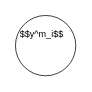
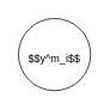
- <mxCell id="3" value="$$y^m_i$$" style="text;strokeColor=none;align=center;fillColor=none;html=1;verticalAlign=middle;whiteSpace=wrap;rounded=0;" vertex="1" parent="1"><mxGeometry x="25" y="30" width="60" height="30" as="geometry" /></mxCell>
+ <mxCell id="3" value="$$y^m_i$$" style="text;strokeColor=none;align=center;fillColor=none;html=1;verticalAlign=middle;whiteSpace=wrap;rounded=0;" vertex="1" parent="1"><mxGeometry x="30" y="50" width="60" height="30" as="geometry" /></mxCell>
